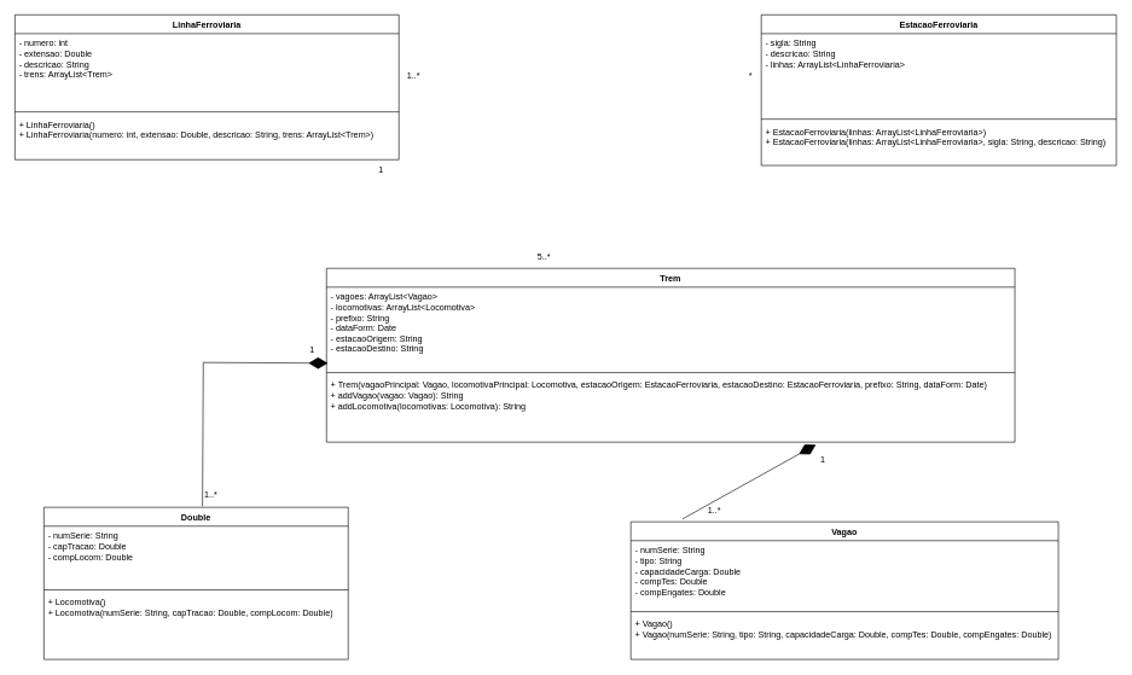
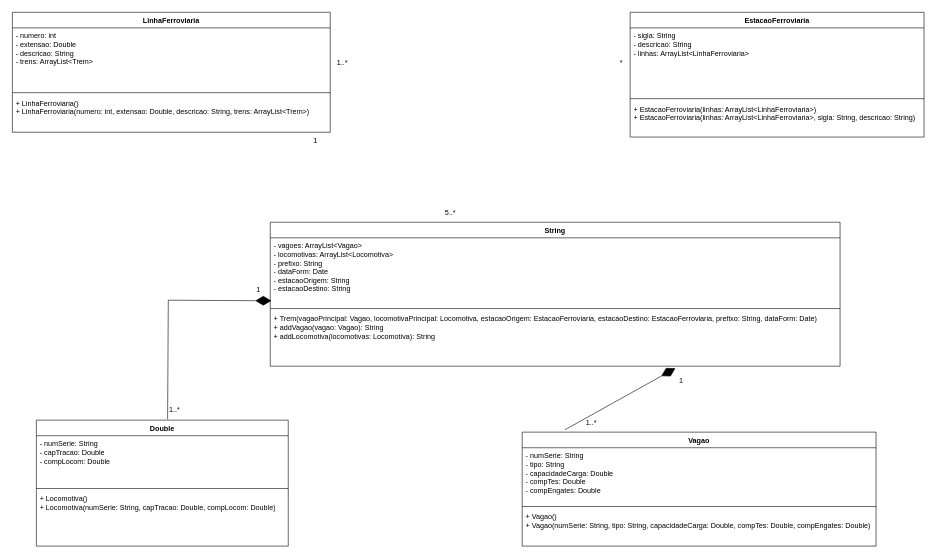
- <mxCell id="6" value="Trem&lt;br&gt;" style="swimlane;fontStyle=1;align=center;verticalAlign=top;childLayout=stackLayout;horizontal=1;startSize=26;horizontalStack=0;resizeParent=1;resizeParentMax=0;resizeLast=0;collapsible=1;marginBottom=0;whiteSpace=wrap;html=1;" parent="1" vertex="1"><mxGeometry x="450" y="370" width="950" height="240" as="geometry" /></mxCell>
+ <mxCell id="6" value="String&lt;br&gt;" style="swimlane;fontStyle=1;align=center;verticalAlign=top;childLayout=stackLayout;horizontal=1;startSize=26;horizontalStack=0;resizeParent=1;resizeParentMax=0;resizeLast=0;collapsible=1;marginBottom=0;whiteSpace=wrap;html=1;" parent="1" vertex="1"><mxGeometry x="450" y="370" width="950" height="240" as="geometry" /></mxCell>
